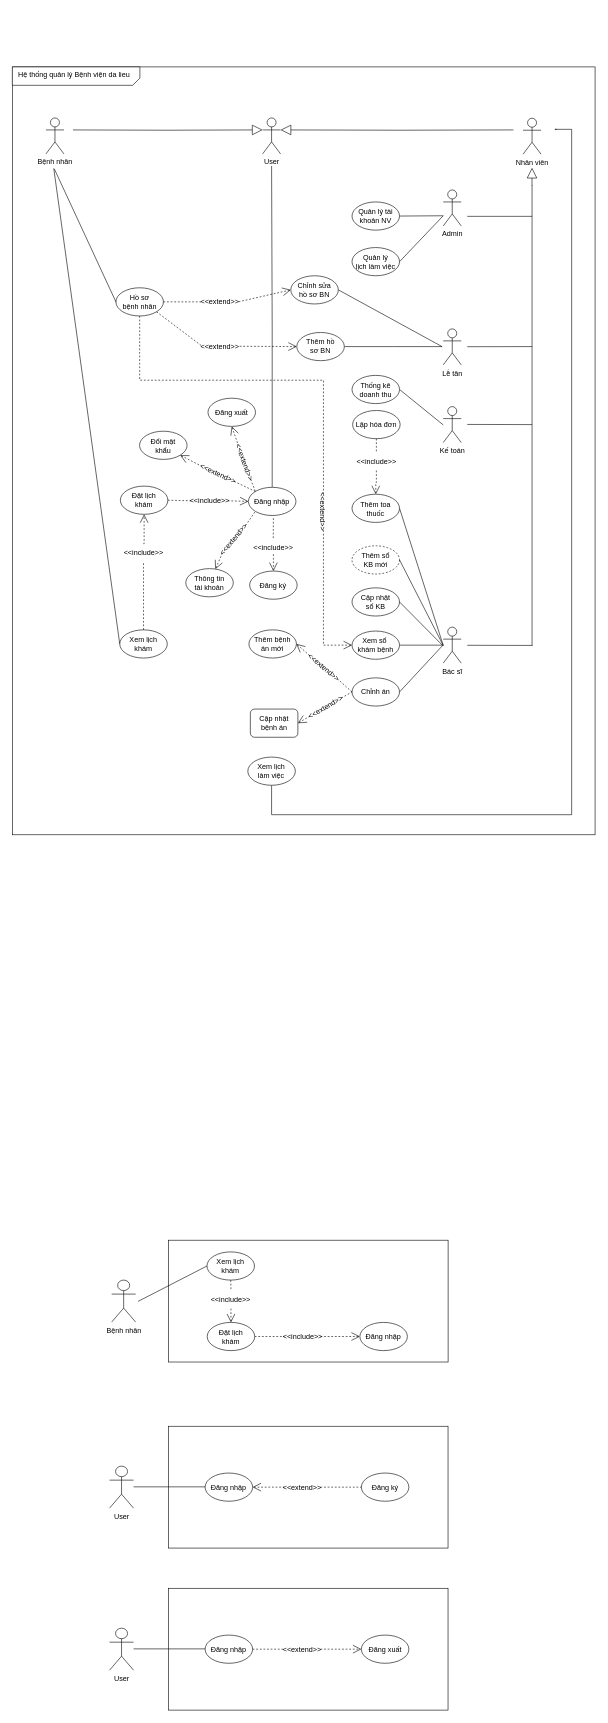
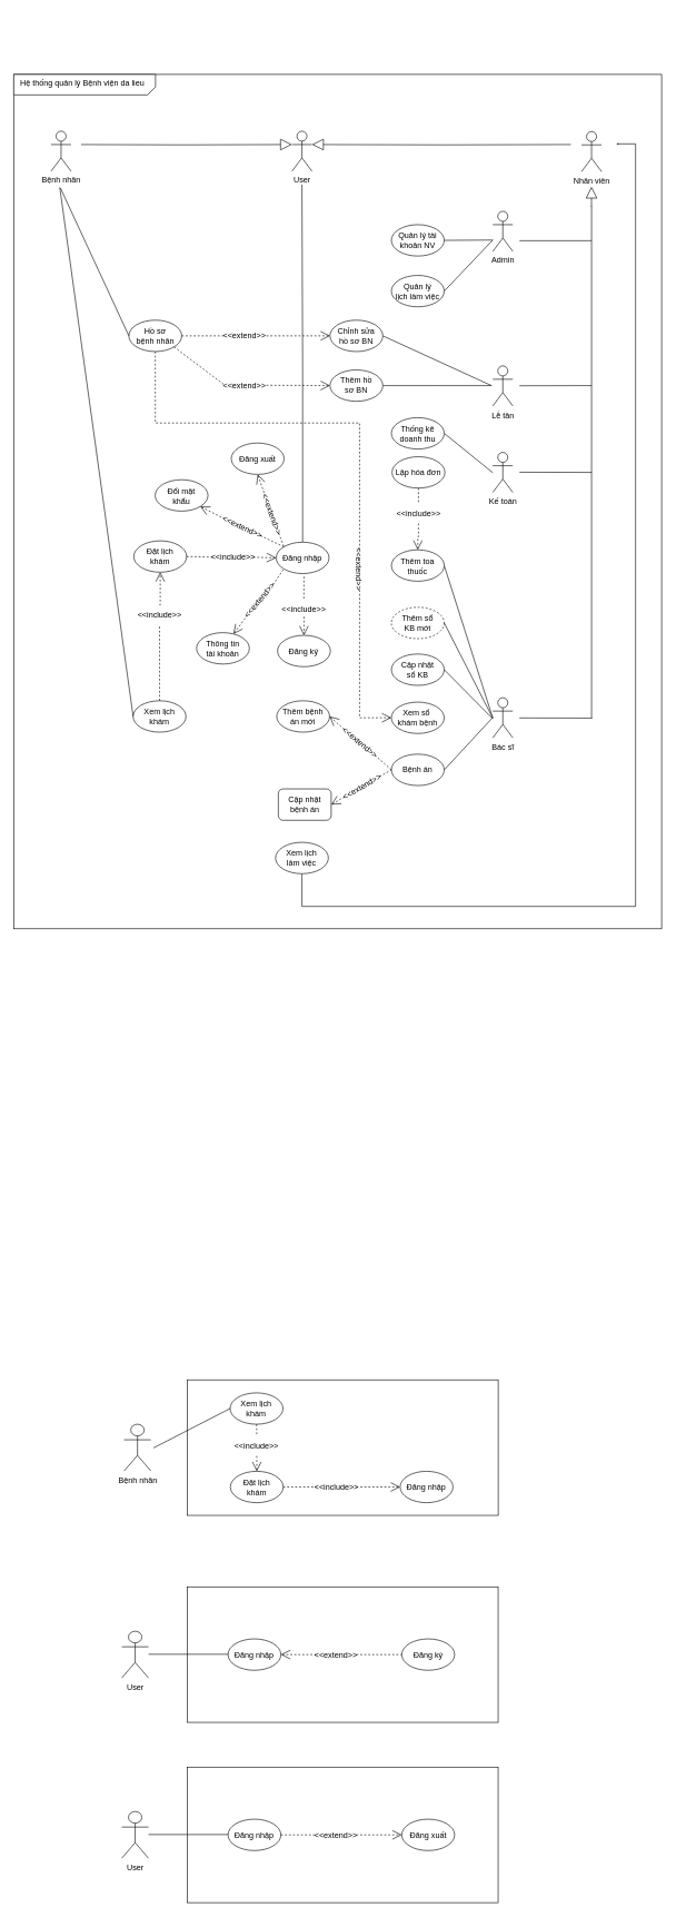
- <mxCell id="83" value="Chỉnh sửa&lt;br&gt;hồ&amp;nbsp;sơ BN" style="ellipse;whiteSpace=wrap;html=1;strokeColor=#000000;fillColor=default;" vertex="1" parent="1"><mxGeometry x="484" y="459" width="79.2" height="47" as="geometry" /></mxCell>
+ <mxCell id="83" value="Chỉnh sửa&lt;br&gt;hồ&amp;nbsp;sơ BN" style="ellipse;whiteSpace=wrap;html=1;strokeColor=#000000;fillColor=default;" vertex="1" parent="1"><mxGeometry x="494" y="479" width="79.2" height="47" as="geometry" /></mxCell>
- <mxCell id="114" value="Thông tin&lt;br&gt;tài khoản" style="ellipse;whiteSpace=wrap;html=1;align=center;fillColor=default;strokeColor=#000000;" vertex="1" parent="1"><mxGeometry x="309" y="947" width="79.2" height="47" as="geometry" /></mxCell>
+ <mxCell id="114" value="Thông tin&lt;br&gt;tài khoản" style="ellipse;whiteSpace=wrap;html=1;align=center;fillColor=default;strokeColor=#000000;" vertex="1" parent="1"><mxGeometry x="294" y="947" width="79.2" height="47" as="geometry" /></mxCell>
- <mxCell id="49" style="edgeStyle=orthogonalEdgeStyle;rounded=0;orthogonalLoop=1;jettySize=auto;html=1;exitX=1;exitY=0.5;exitDx=0;exitDy=0;endArrow=none;endFill=0;" edge="1" parent="1" source="50" target="35"><mxGeometry relative="1" as="geometry" /></mxCell>
- <mxCell id="52" value="Chỉnh án" style="ellipse;whiteSpace=wrap;html=1;fillColor=default;strokeColor=#000000;" vertex="1" parent="1"><mxGeometry x="586" y="1129" width="79.2" height="47" as="geometry" /></mxCell>
+ <mxCell id="52" value="Bệnh án" style="ellipse;whiteSpace=wrap;html=1;fillColor=default;strokeColor=#000000;" vertex="1" parent="1"><mxGeometry x="586" y="1129" width="79.2" height="47" as="geometry" /></mxCell>
